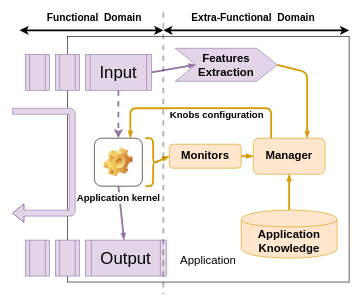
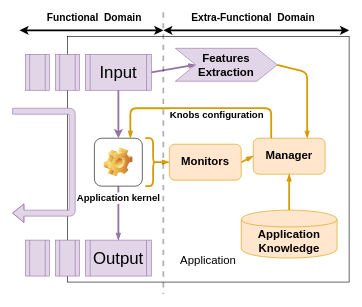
- <mxCell id="9" value="" style="endArrow=classic;html=1;strokeWidth=3;exitX=0.5;exitY=1;entryX=0.5;entryY=0;fillColor=#e1d5e7;strokeColor=#9673a6;dashed=1;" parent="1" source="6" target="8" edge="1"><mxGeometry width="50" height="50" relative="1" as="geometry"><mxPoint x="42" y="420" as="sourcePoint" /><mxPoint x="92" y="370" as="targetPoint" /></mxGeometry></mxCell>
+ <mxCell id="9" value="" style="endArrow=classic;html=1;strokeWidth=3;exitX=0.5;exitY=1;entryX=0.5;entryY=0;fillColor=#e1d5e7;strokeColor=#9673a6;" parent="1" source="6" target="8" edge="1"><mxGeometry width="50" height="50" relative="1" as="geometry"><mxPoint x="42" y="420" as="sourcePoint" /><mxPoint x="92" y="370" as="targetPoint" /></mxGeometry></mxCell>
- <mxCell id="22" value="&lt;b&gt;&lt;font style=&quot;font-size: 19px&quot;&gt;Monitors&lt;/font&gt;&lt;/b&gt;" style="rounded=1;whiteSpace=wrap;html=1;strokeWidth=1;fillColor=#ffe6cc;strokeColor=#d79b00;" parent="1" vertex="1"><mxGeometry x="282" y="240" width="120" height="40" as="geometry" /></mxCell>
+ <mxCell id="22" value="&lt;b&gt;&lt;font style=&quot;font-size: 19px&quot;&gt;Monitors&lt;/font&gt;&lt;/b&gt;" style="rounded=1;whiteSpace=wrap;html=1;strokeWidth=1;fillColor=#ffe6cc;strokeColor=#d79b00;" parent="1" vertex="1"><mxGeometry x="282" y="240" width="120" height="60" as="geometry" /></mxCell>
- <mxCell id="12" value="&lt;font style=&quot;font-size: 28px&quot;&gt;Output&lt;/font&gt;" style="shape=process;whiteSpace=wrap;html=1;strokeWidth=1;size=0.073;fillColor=#e1d5e7;strokeColor=#9673a6;" parent="1" vertex="1"><mxGeometry x="142" y="400" width="135" height="60" as="geometry" /></mxCell>
+ <mxCell id="12" value="&lt;font style=&quot;font-size: 28px&quot;&gt;Output&lt;/font&gt;" style="shape=process;whiteSpace=wrap;html=1;strokeWidth=1;size=0.073;fillColor=#e1d5e7;strokeColor=#9673a6;" parent="1" vertex="1"><mxGeometry x="142" y="400" width="110" height="60" as="geometry" /></mxCell>
